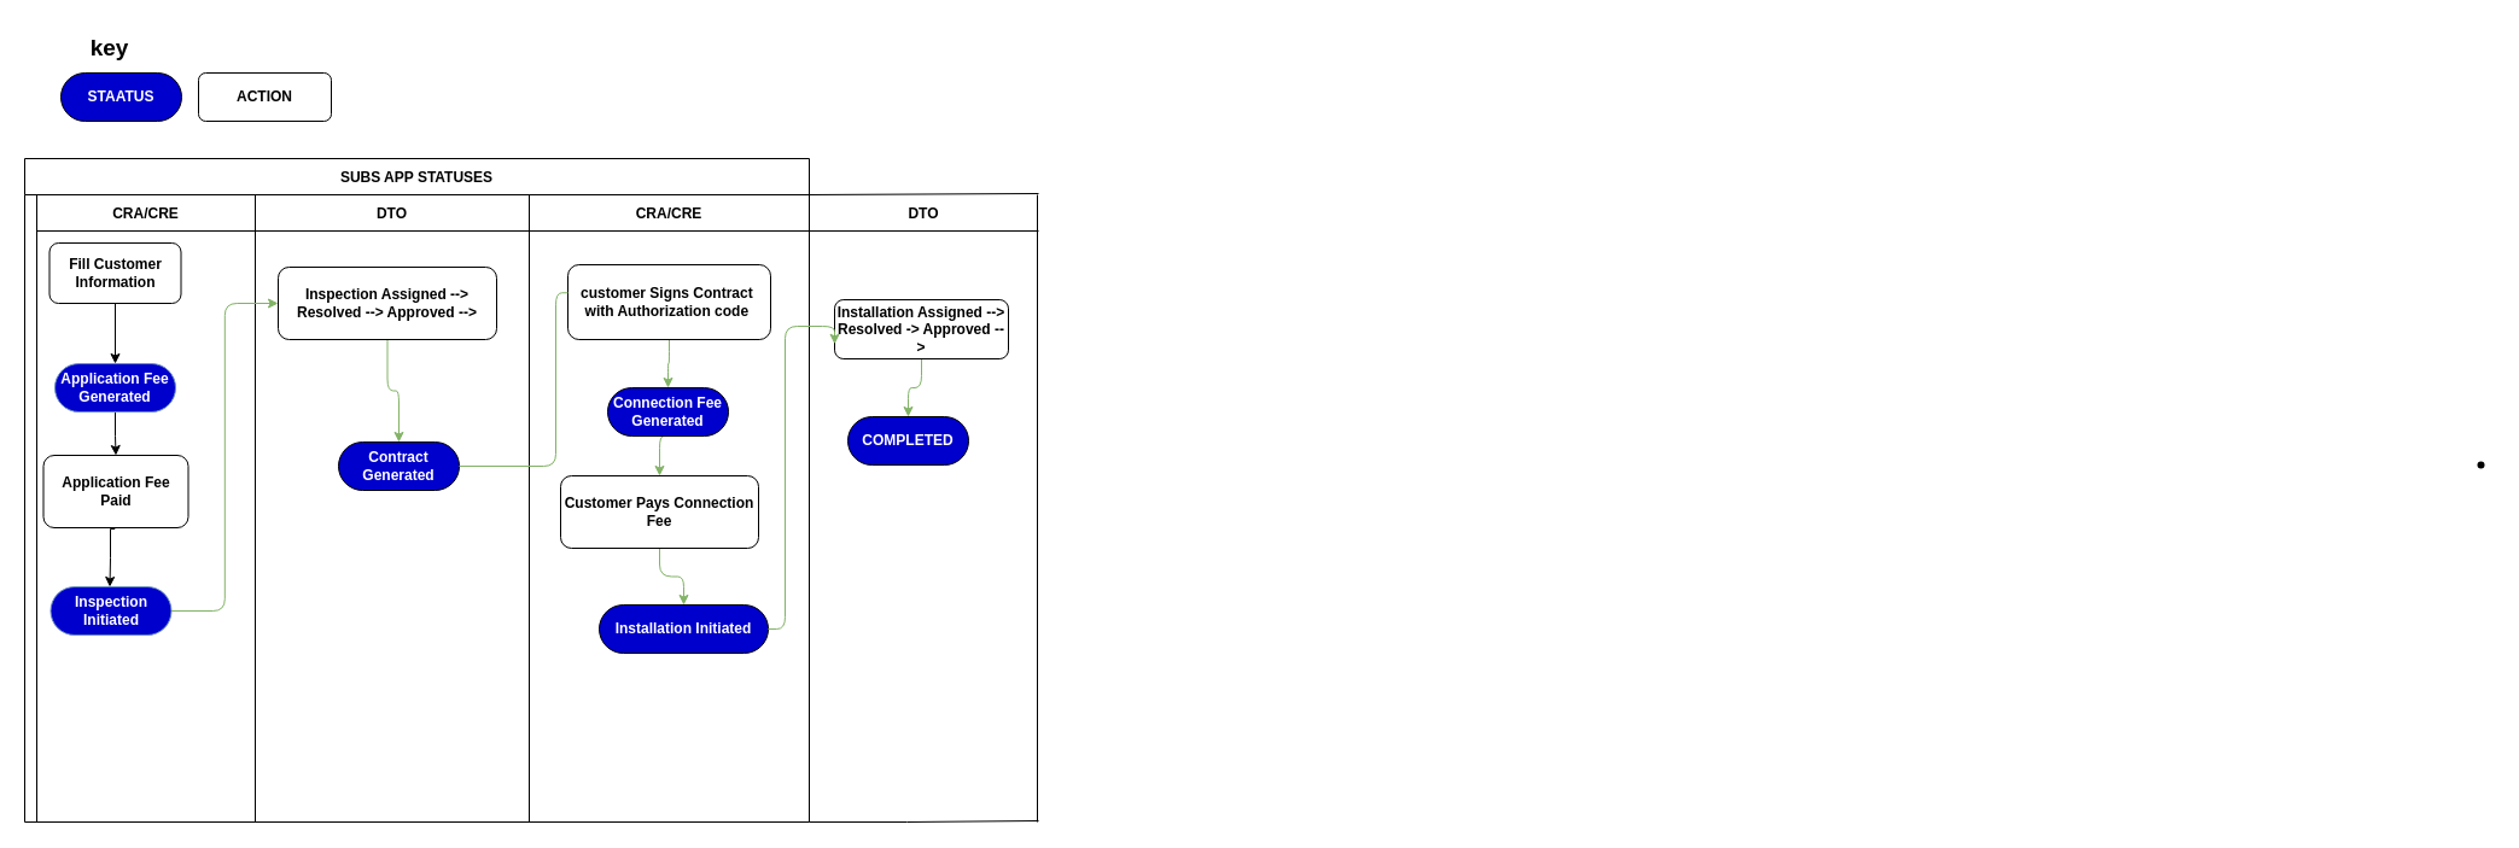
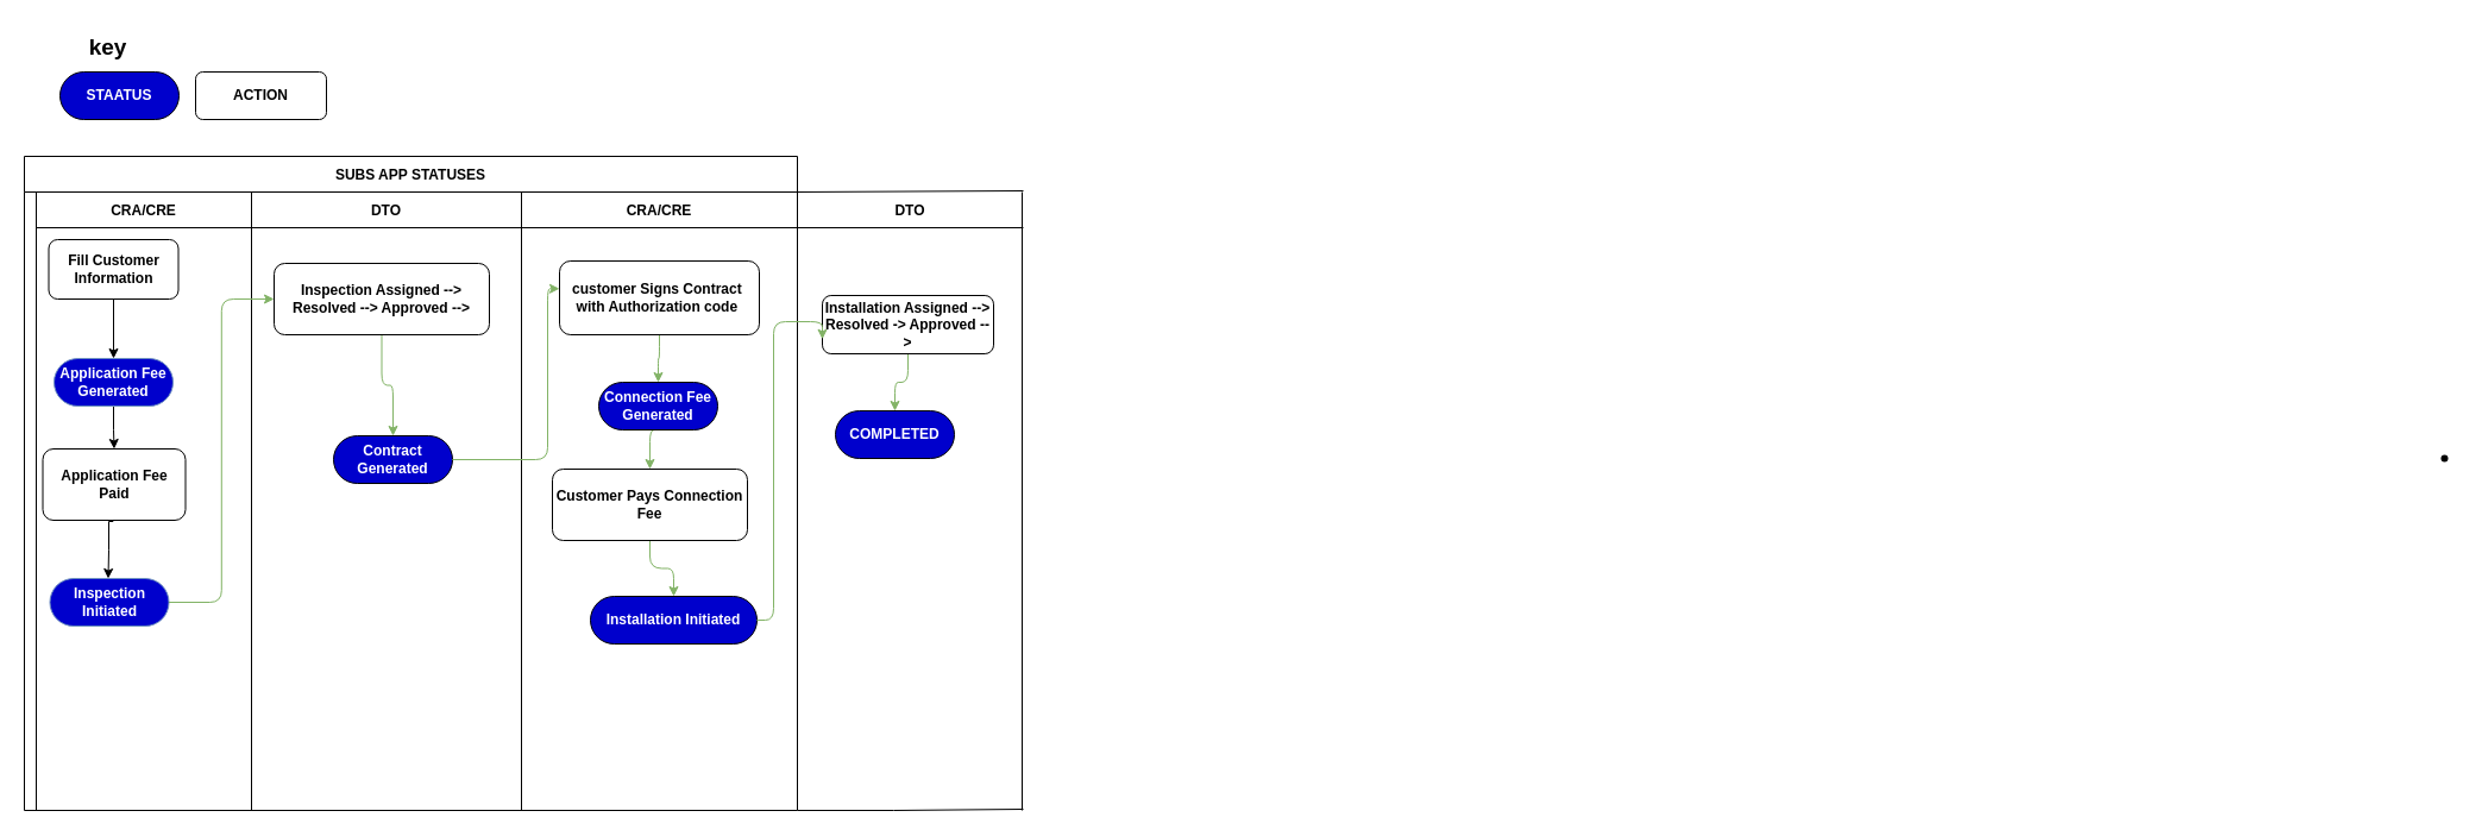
- <mxCell id="25" style="edgeStyle=orthogonalEdgeStyle;rounded=1;orthogonalLoop=1;jettySize=auto;html=1;exitX=1;exitY=0.5;exitDx=0;exitDy=0;entryX=0;entryY=0.375;entryDx=0;entryDy=0;entryPerimeter=0;fillColor=#d5e8d4;strokeColor=#82b366;endArrow=none;" edge="1" parent="3" source="16" target="19"><mxGeometry relative="1" as="geometry"><Array as="points"><mxPoint x="440" y="225" /><mxPoint x="440" y="81" /></Array></mxGeometry></mxCell>
+ <mxCell id="25" style="edgeStyle=orthogonalEdgeStyle;rounded=1;orthogonalLoop=1;jettySize=auto;html=1;exitX=1;exitY=0.5;exitDx=0;exitDy=0;entryX=0;entryY=0.375;entryDx=0;entryDy=0;entryPerimeter=0;fillColor=#d5e8d4;strokeColor=#82b366;" edge="1" parent="3" source="16" target="19"><mxGeometry relative="1" as="geometry"><Array as="points"><mxPoint x="440" y="225" /><mxPoint x="440" y="81" /></Array></mxGeometry></mxCell>
